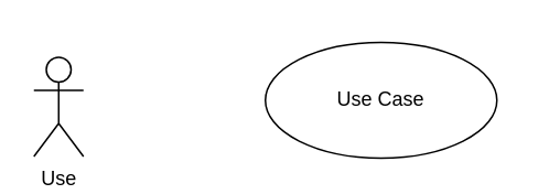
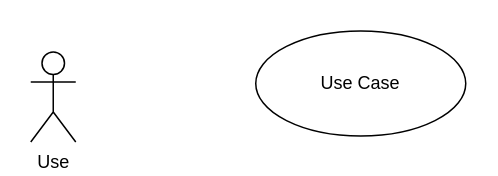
- <mxCell id="3" value="Use Case" style="ellipse;whiteSpace=wrap;html=1;" vertex="1" parent="1"><mxGeometry x="160" y="25" width="140" height="70" as="geometry" /></mxCell>
+ <mxCell id="3" value="Use Case" style="ellipse;whiteSpace=wrap;html=1;" vertex="1" parent="1"><mxGeometry x="170" y="20" width="140" height="70" as="geometry" /></mxCell>
